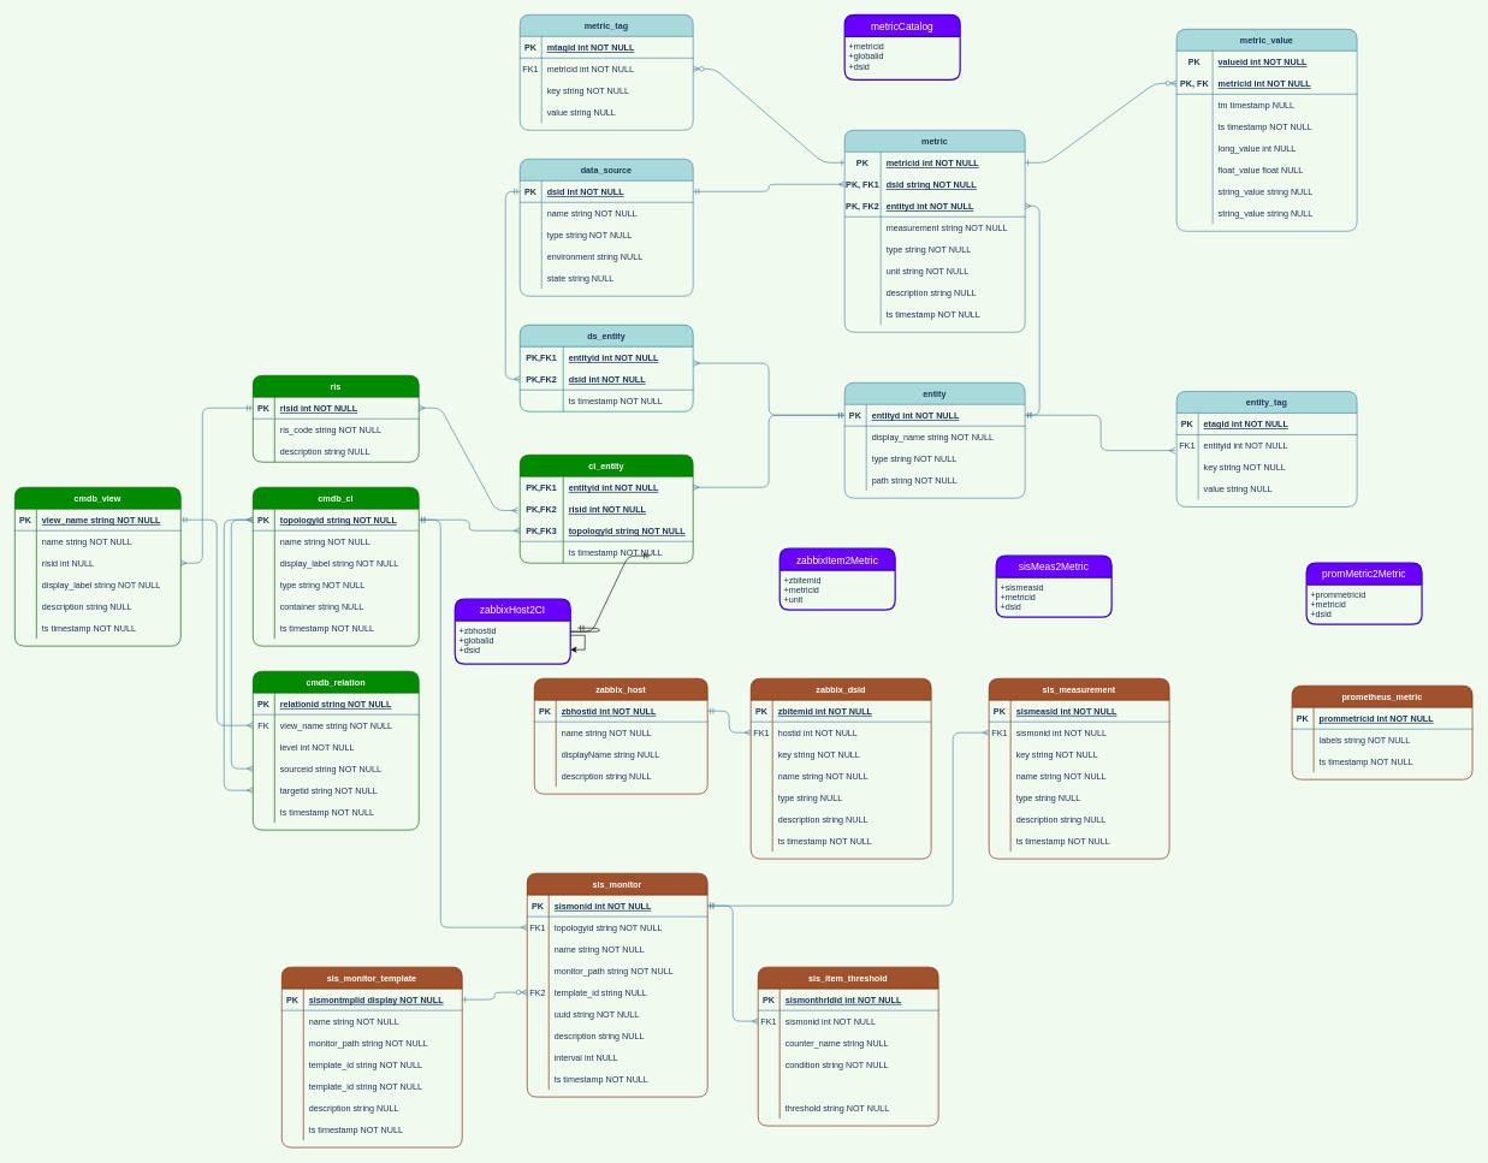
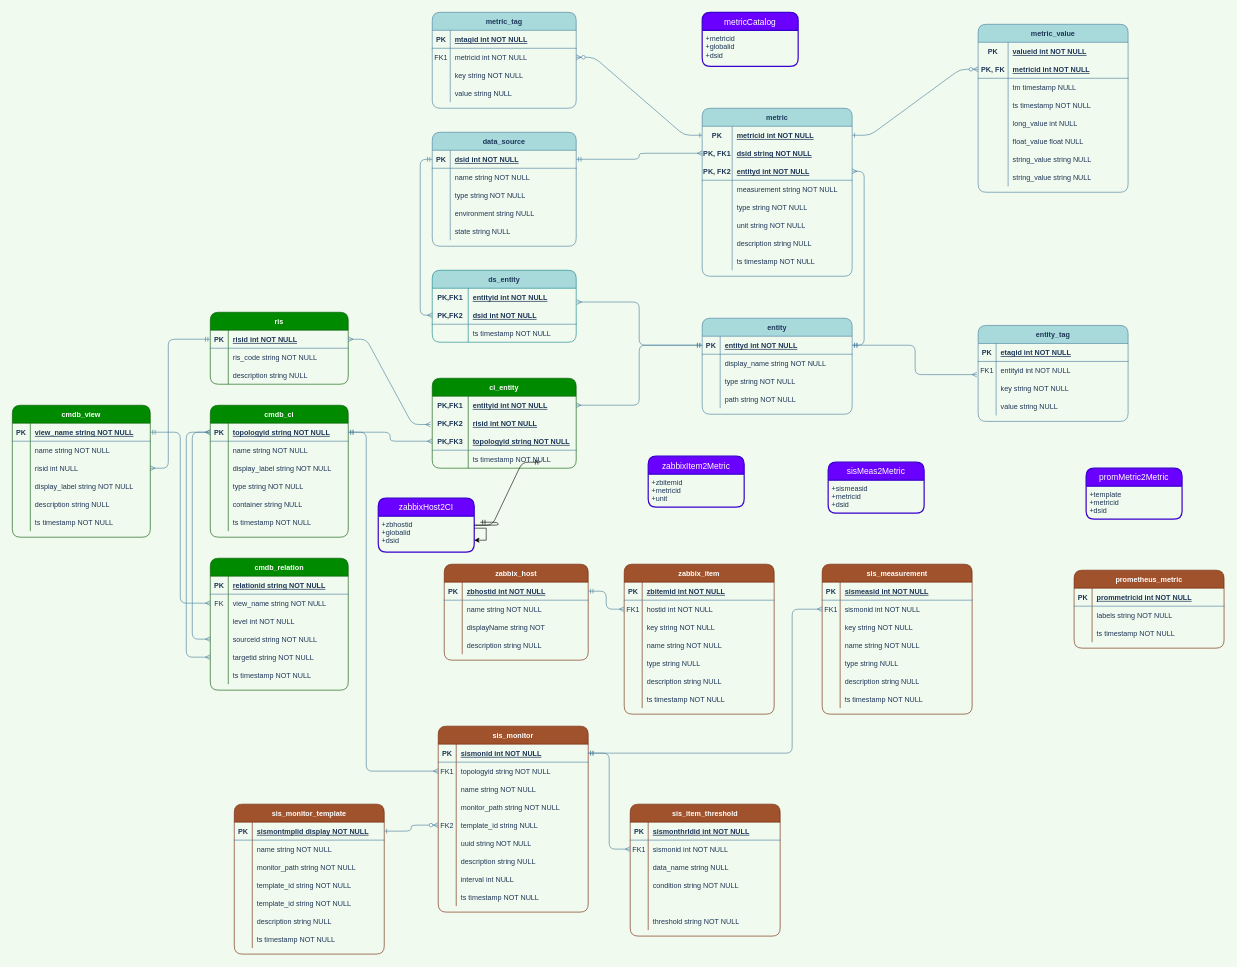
- <mxCell id="220" value="+prommetricid&#10;+metricid&#10;+dsid" style="align=left;strokeColor=none;fillColor=none;spacingLeft=4;fontSize=12;verticalAlign=top;resizable=0;rotatable=0;part=1;fontColor=#1D3557;rounded=1;" parent="219" vertex="1"><mxGeometry y="30" width="160" height="55" as="geometry" /></mxCell>
+ <mxCell id="220" value="+template&#10;+metricid&#10;+dsid" style="align=left;strokeColor=none;fillColor=none;spacingLeft=4;fontSize=12;verticalAlign=top;resizable=0;rotatable=0;part=1;fontColor=#1D3557;rounded=1;" parent="219" vertex="1"><mxGeometry y="30" width="160" height="55" as="geometry" /></mxCell>
- <mxCell id="139" value="zabbix_dsid" style="shape=table;startSize=30;container=1;collapsible=1;childLayout=tableLayout;fixedRows=1;rowLines=0;fontStyle=1;align=center;resizeLast=1;fillColor=#a0522d;strokeColor=#6D1F00;fontColor=#ffffff;rounded=1;" parent="1" vertex="1"><mxGeometry x="1040" y="940" width="250" height="250" as="geometry" /></mxCell>
+ <mxCell id="139" value="zabbix_item" style="shape=table;startSize=30;container=1;collapsible=1;childLayout=tableLayout;fixedRows=1;rowLines=0;fontStyle=1;align=center;resizeLast=1;fillColor=#a0522d;strokeColor=#6D1F00;fontColor=#ffffff;rounded=1;" parent="1" vertex="1"><mxGeometry x="1040" y="940" width="250" height="250" as="geometry" /></mxCell>
- <mxCell id="135" value="displayName string NULL" style="shape=partialRectangle;overflow=hidden;connectable=0;fillColor=none;top=0;left=0;bottom=0;right=0;align=left;spacingLeft=6;strokeColor=#457B9D;fontColor=#1D3557;rounded=1;" parent="133" vertex="1"><mxGeometry x="30" width="210" height="30" as="geometry" /></mxCell>
+ <mxCell id="135" value="displayName string NOT" style="shape=partialRectangle;overflow=hidden;connectable=0;fillColor=none;top=0;left=0;bottom=0;right=0;align=left;spacingLeft=6;strokeColor=#457B9D;fontColor=#1D3557;rounded=1;" parent="133" vertex="1"><mxGeometry x="30" width="210" height="30" as="geometry" /></mxCell>
- <mxCell id="351" value="counter_name string NULL" style="shape=partialRectangle;overflow=hidden;connectable=0;fillColor=none;top=0;left=0;bottom=0;right=0;align=left;spacingLeft=6;strokeColor=#457B9D;fontColor=#1D3557;rounded=1;" vertex="1" parent="349"><mxGeometry x="30" width="220" height="30" as="geometry" /></mxCell>
+ <mxCell id="351" value="data_name string NULL" style="shape=partialRectangle;overflow=hidden;connectable=0;fillColor=none;top=0;left=0;bottom=0;right=0;align=left;spacingLeft=6;strokeColor=#457B9D;fontColor=#1D3557;rounded=1;" vertex="1" parent="349"><mxGeometry x="30" width="220" height="30" as="geometry" /></mxCell>
